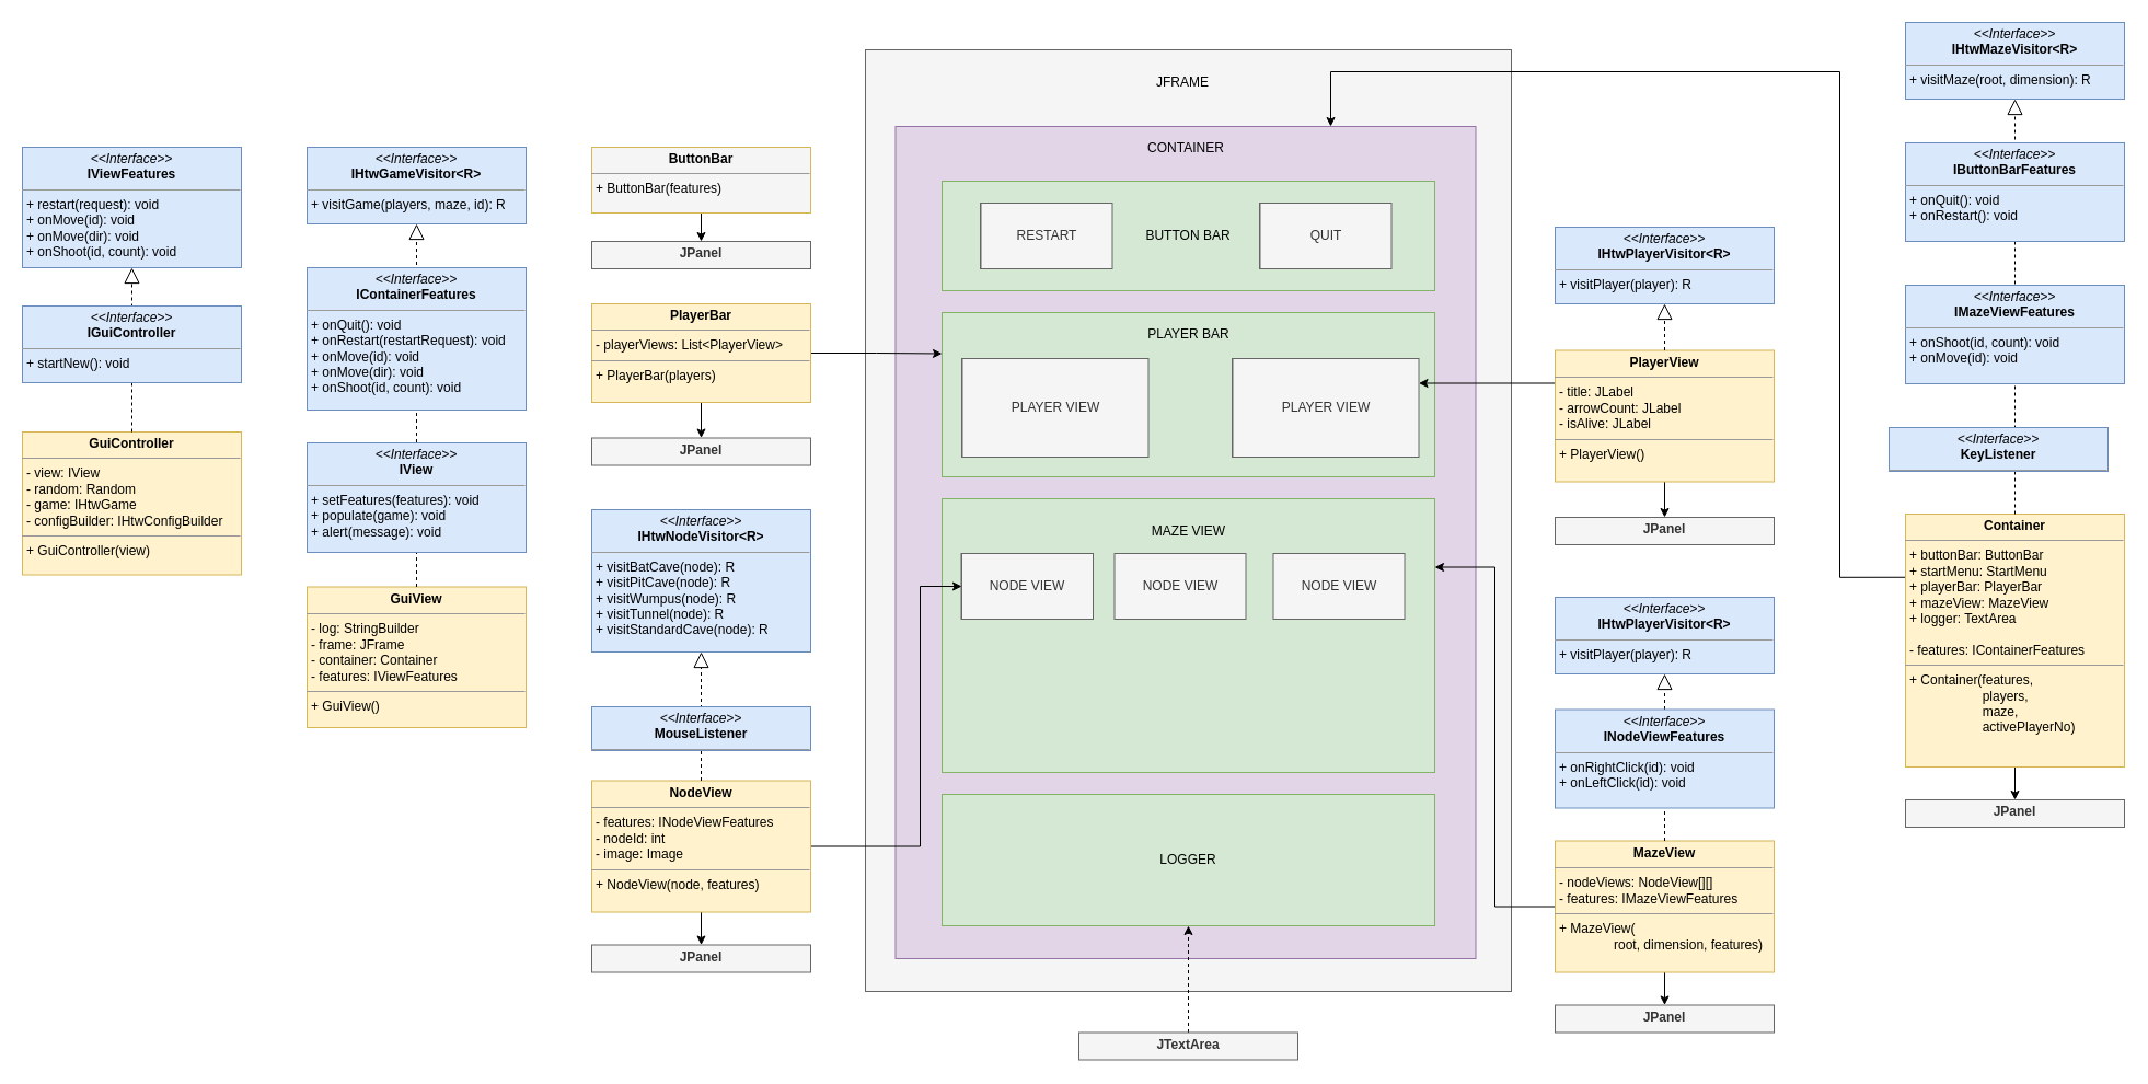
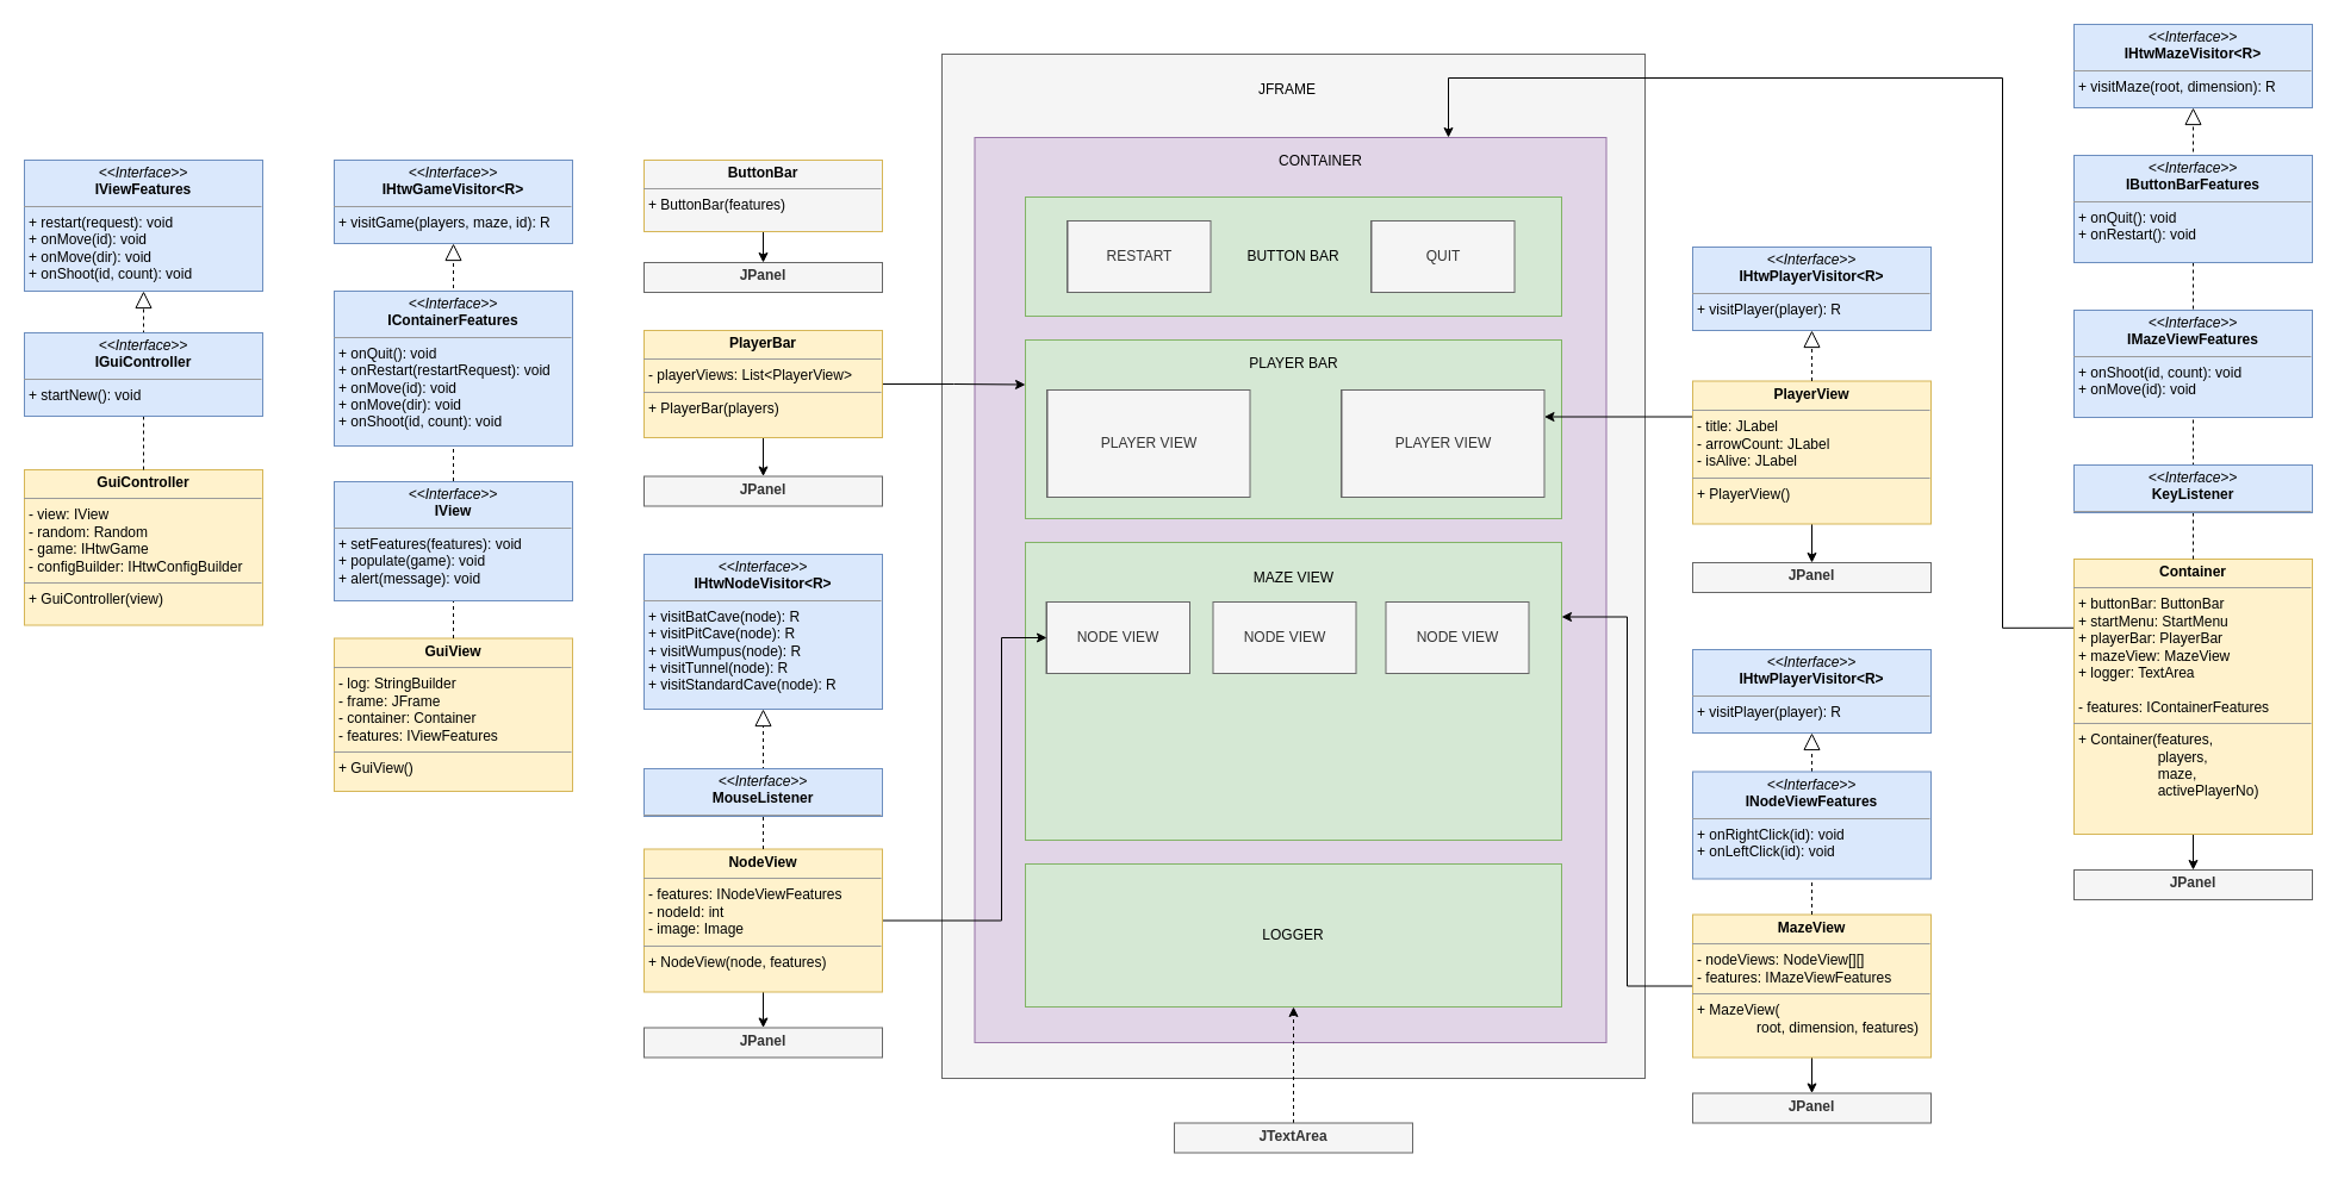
- <mxCell id="12" value="CONTAINER" style="text;html=1;strokeColor=none;fillColor=none;align=center;verticalAlign=middle;whiteSpace=wrap;rounded=0;" vertex="1" parent="1"><mxGeometry x="1062.5" y="125" width="40" height="20" as="geometry" /></mxCell>
+ <mxCell id="12" value="CONTAINER" style="text;html=1;strokeColor=none;fillColor=none;align=center;verticalAlign=middle;whiteSpace=wrap;rounded=0;" vertex="1" parent="1"><mxGeometry x="1087.5" y="125" width="40" height="20" as="geometry" /></mxCell>
- <mxCell id="31" value="&lt;p style=&quot;margin: 0px ; margin-top: 4px ; text-align: center&quot;&gt;&lt;i&gt;&amp;lt;&amp;lt;Interface&amp;gt;&amp;gt;&lt;/i&gt;&lt;br&gt;&lt;b&gt;KeyListener&lt;/b&gt;&lt;/p&gt;&lt;hr size=&quot;1&quot;&gt;&lt;p style=&quot;margin: 0px ; margin-left: 4px&quot;&gt;&lt;br&gt;&lt;/p&gt;" style="verticalAlign=top;align=left;overflow=fill;fontSize=12;fontFamily=Helvetica;html=1;fillColor=#dae8fc;strokeColor=#6c8ebf;" vertex="1" parent="1"><mxGeometry x="1725" y="390" width="200" height="40" as="geometry" /></mxCell>
+ <mxCell id="31" value="&lt;p style=&quot;margin: 0px ; margin-top: 4px ; text-align: center&quot;&gt;&lt;i&gt;&amp;lt;&amp;lt;Interface&amp;gt;&amp;gt;&lt;/i&gt;&lt;br&gt;&lt;b&gt;KeyListener&lt;/b&gt;&lt;/p&gt;&lt;hr size=&quot;1&quot;&gt;&lt;p style=&quot;margin: 0px ; margin-left: 4px&quot;&gt;&lt;br&gt;&lt;/p&gt;" style="verticalAlign=top;align=left;overflow=fill;fontSize=12;fontFamily=Helvetica;html=1;fillColor=#dae8fc;strokeColor=#6c8ebf;" vertex="1" parent="1"><mxGeometry x="1740" y="390" width="200" height="40" as="geometry" /></mxCell>
